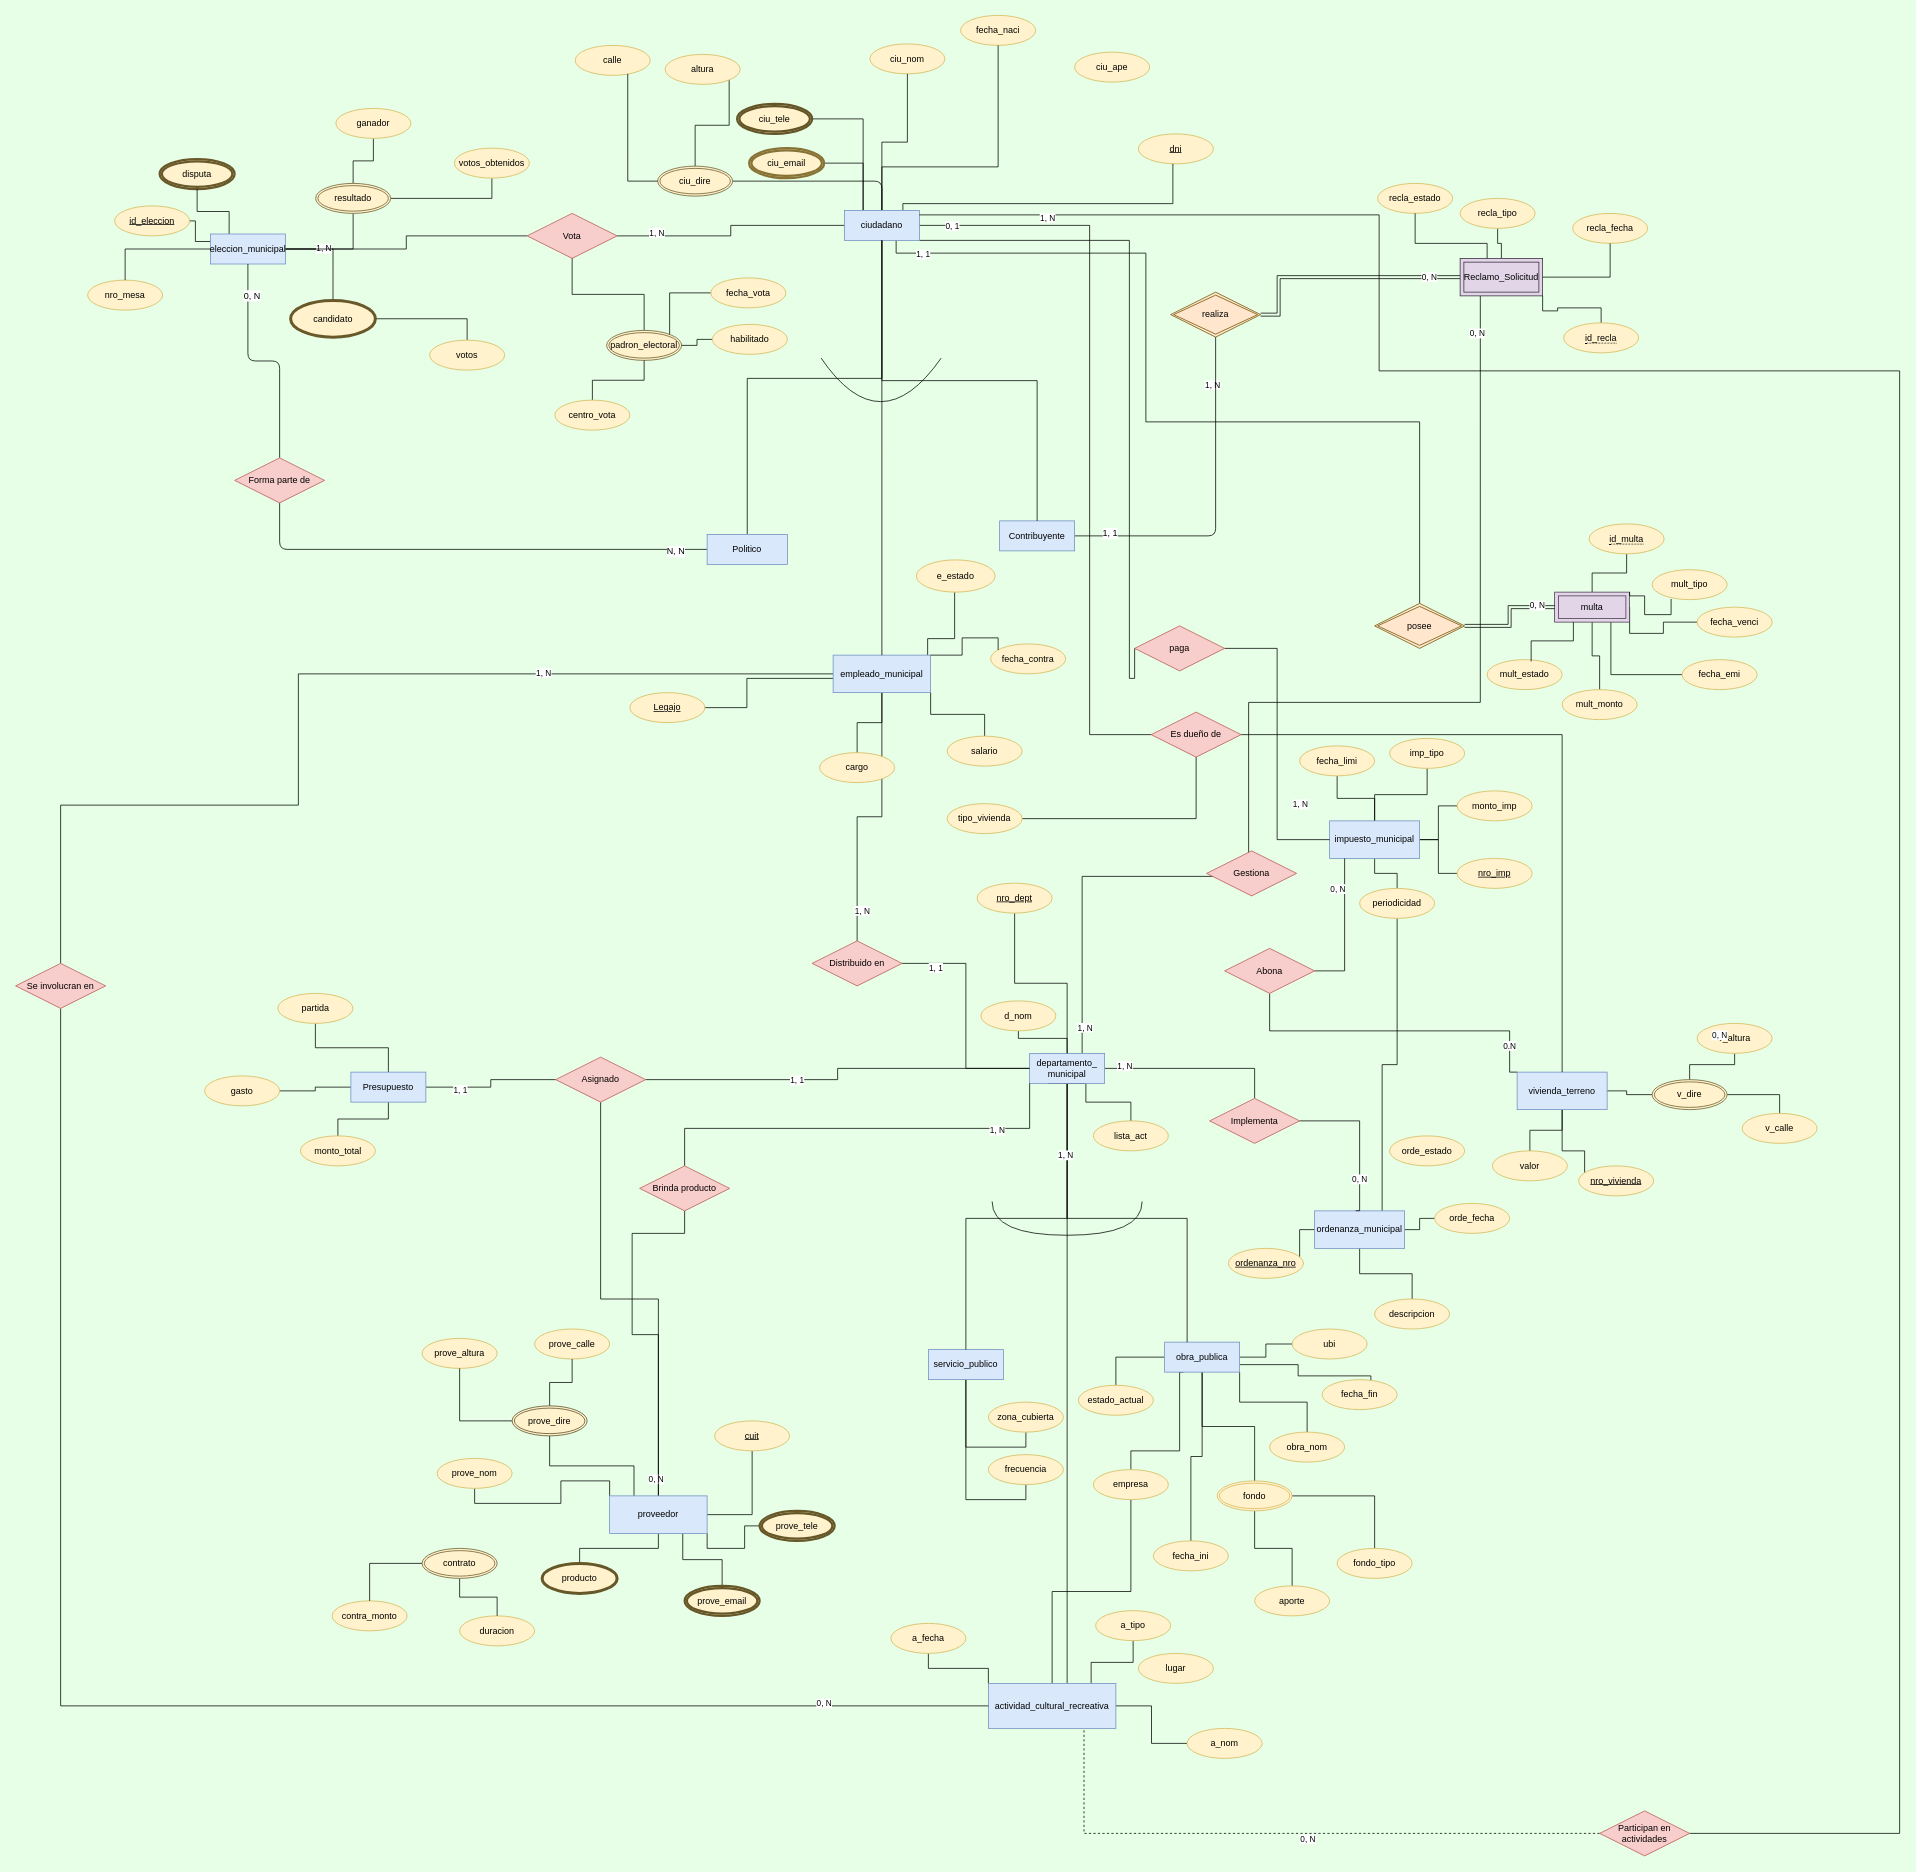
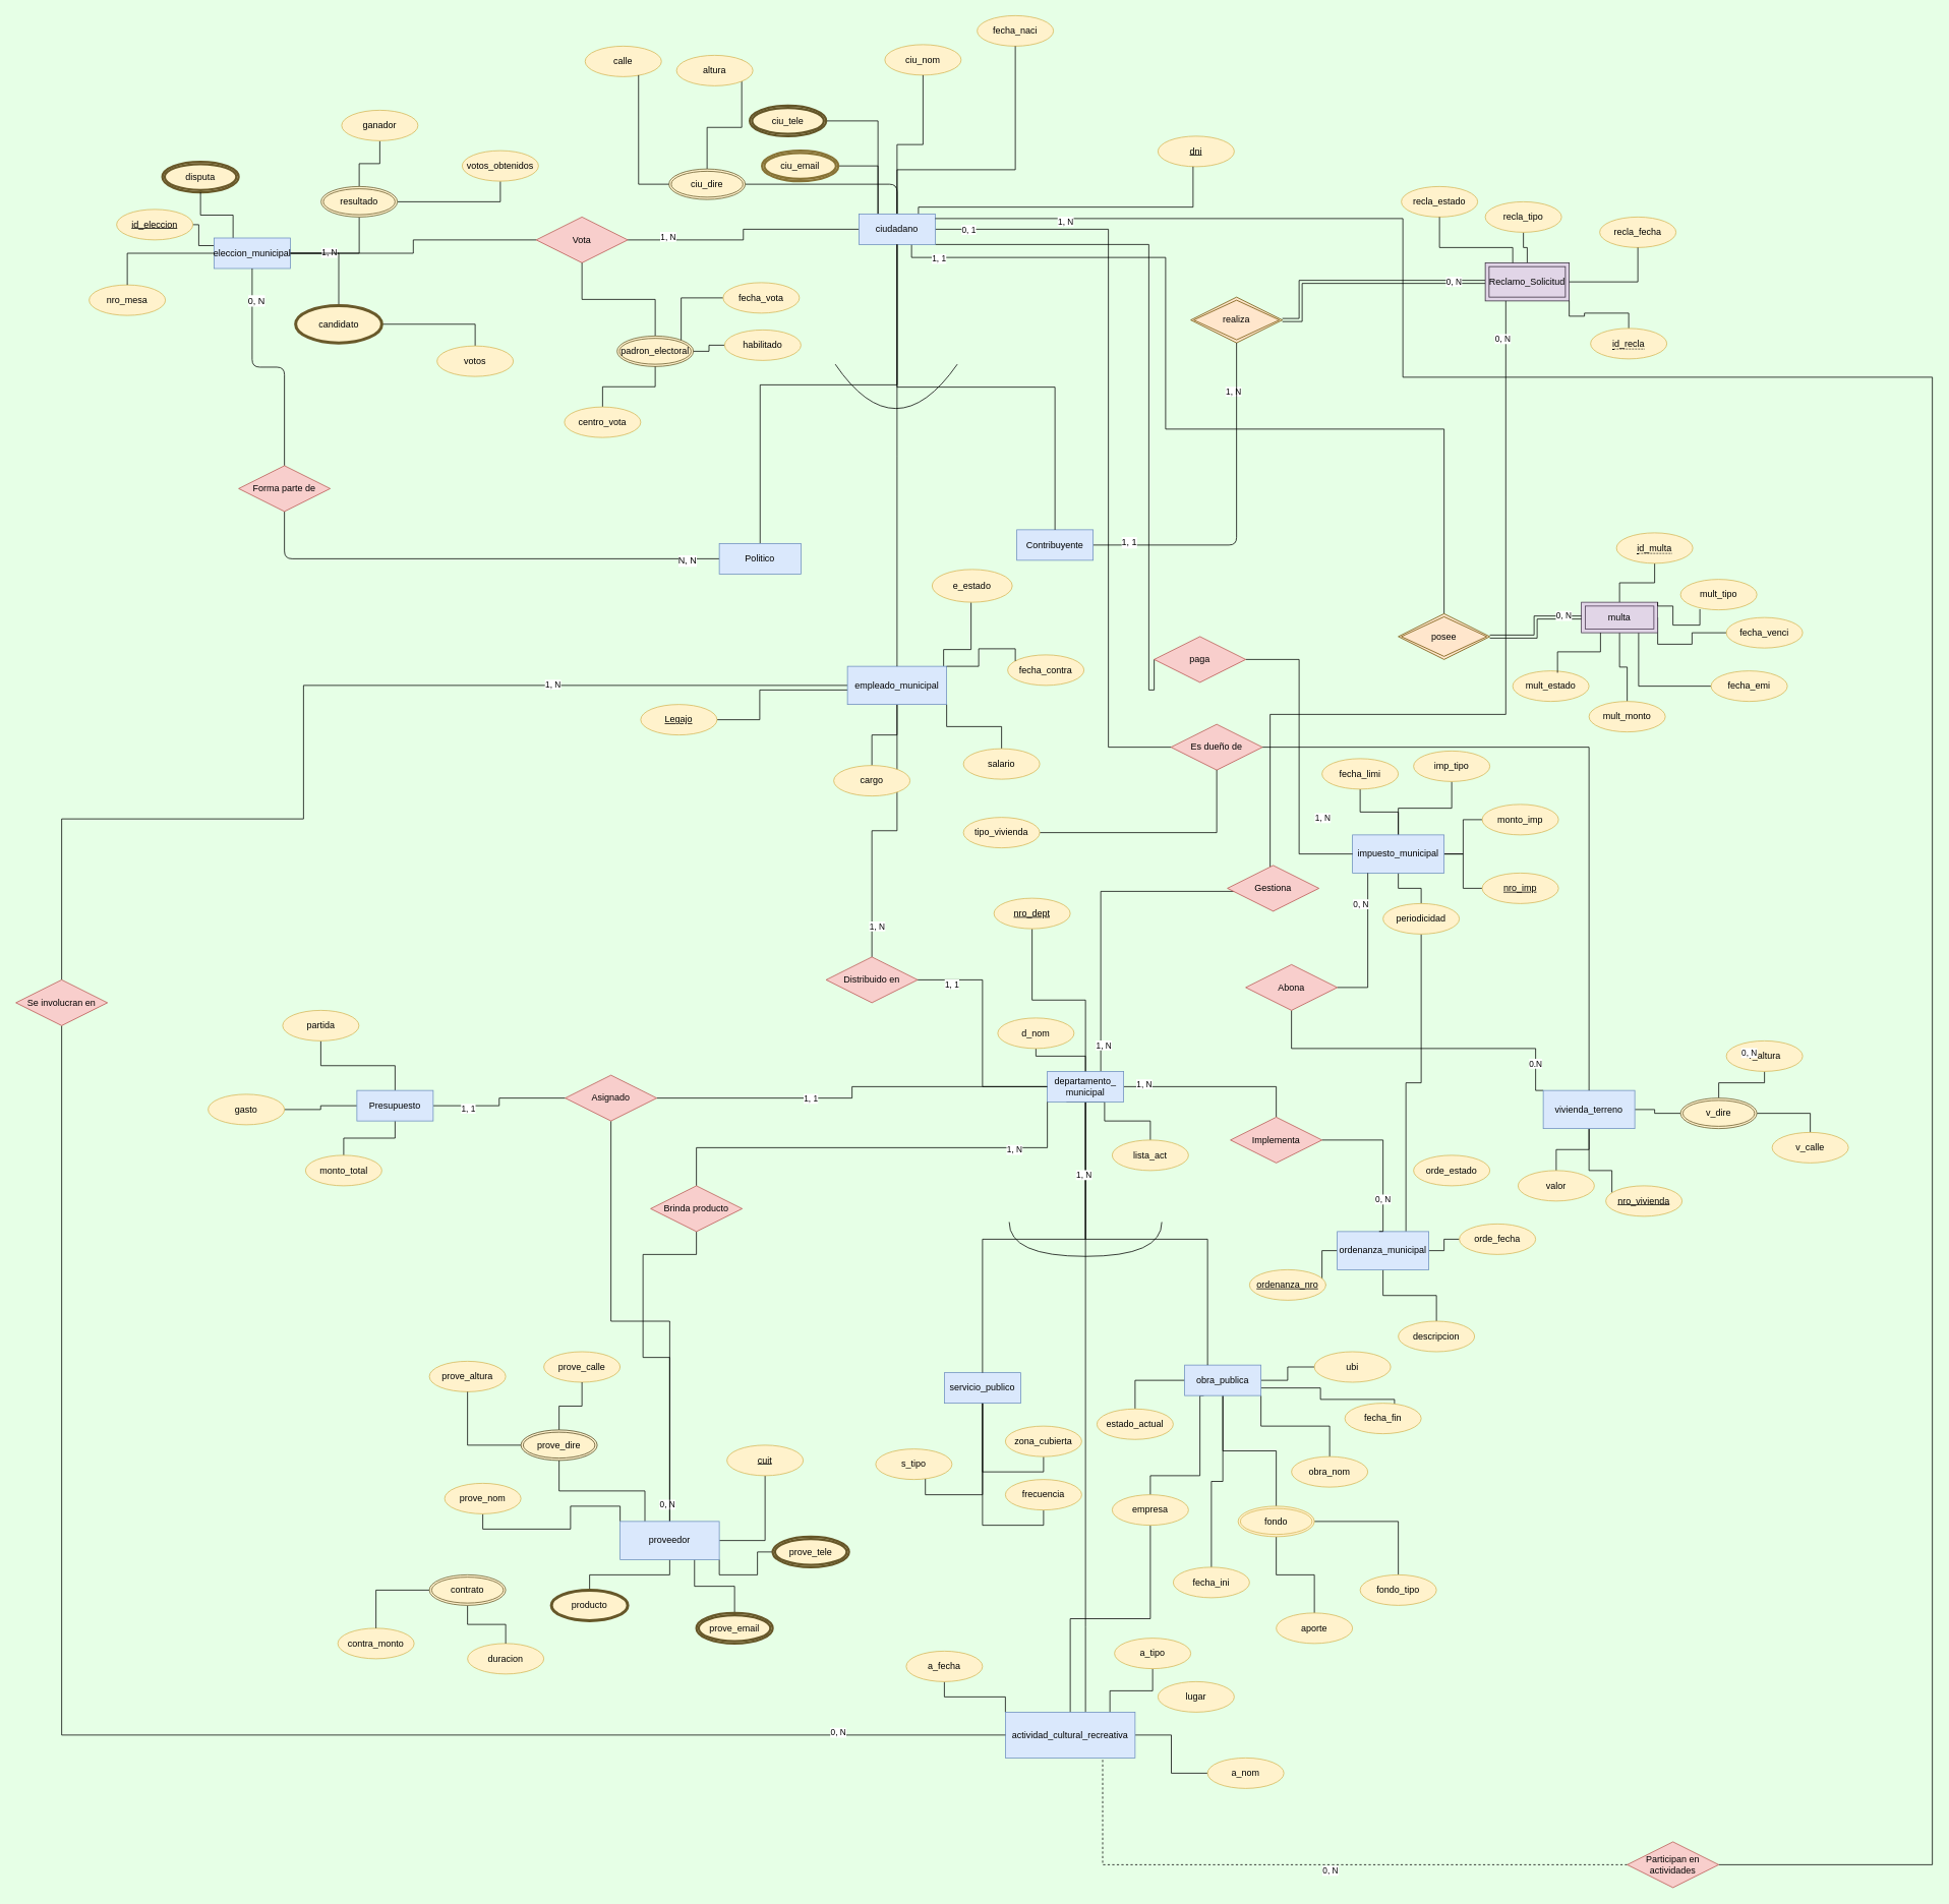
- <mxCell id="6" value="ciu_ape" style="ellipse;whiteSpace=wrap;html=1;align=center;shadow=0;fillColor=#fff2cc;strokeColor=#d6b656;rounded=0;" vertex="1" parent="1"><mxGeometry x="1432" y="69" width="100" height="40" as="geometry" /></mxCell>
+ <mxCell id="58" value="s_tipo" style="ellipse;whiteSpace=wrap;html=1;align=center;shadow=0;fillColor=#fff2cc;strokeColor=#d6b656;rounded=0;" vertex="1" parent="1"><mxGeometry x="1147" y="1899" width="100" height="40" as="geometry" /></mxCell>
+ <mxCell id="61" style="edgeStyle=orthogonalEdgeStyle;rounded=0;orthogonalLoop=1;jettySize=auto;html=1;entryX=0.651;entryY=0.983;entryDx=0;entryDy=0;entryPerimeter=0;curved=0;endArrow=none;endFill=0;" edge="1" parent="1" source="57" target="58"><mxGeometry relative="1" as="geometry" /></mxCell>
